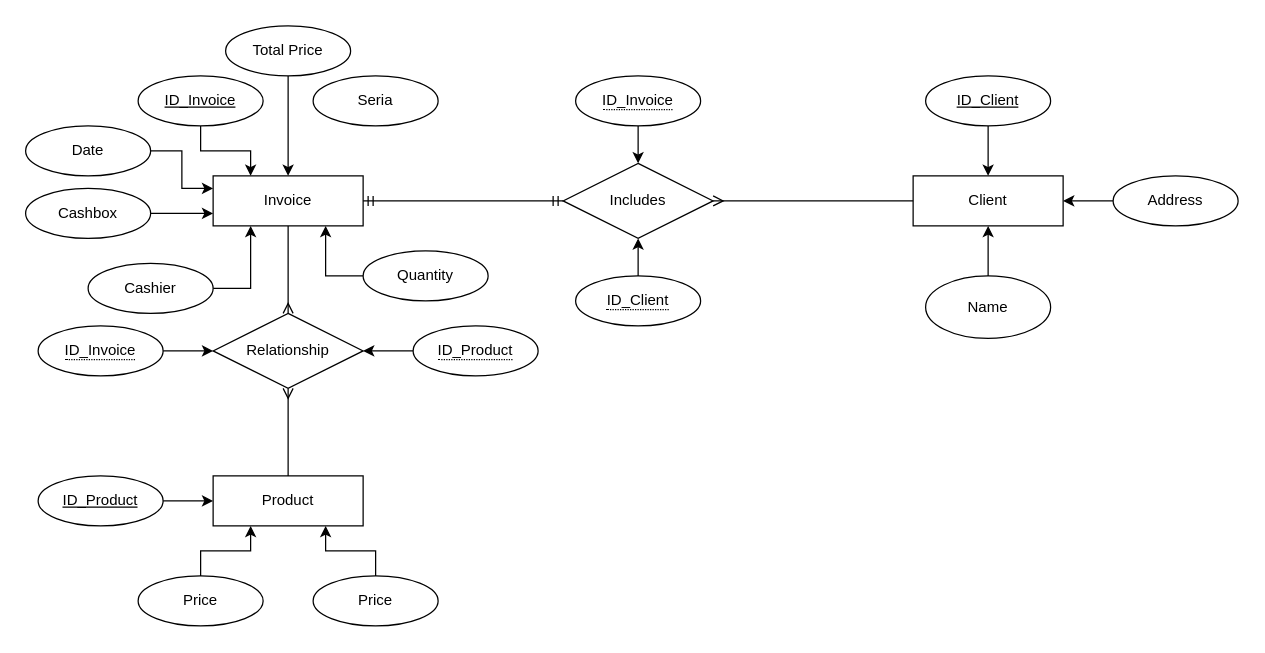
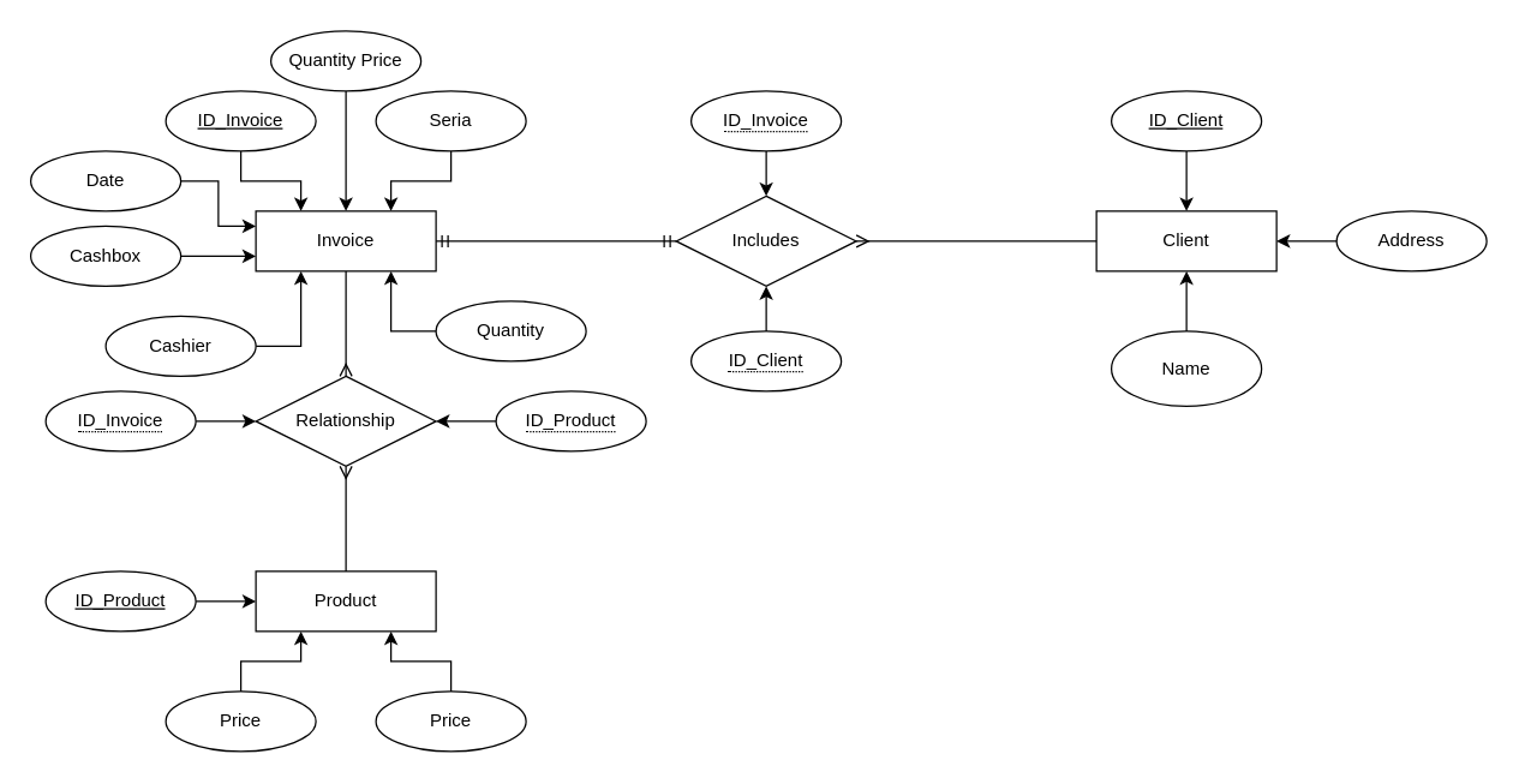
- <mxCell id="28" value="Total Price" style="ellipse;whiteSpace=wrap;html=1;align=center;" vertex="1" parent="1"><mxGeometry x="180" y="20" width="100" height="40" as="geometry" /></mxCell>
+ <mxCell id="28" value="Quantity Price" style="ellipse;whiteSpace=wrap;html=1;align=center;" vertex="1" parent="1"><mxGeometry x="180" y="20" width="100" height="40" as="geometry" /></mxCell>
+ <mxCell id="17" style="edgeStyle=orthogonalEdgeStyle;rounded=0;orthogonalLoop=1;jettySize=auto;html=1;entryX=0.75;entryY=0;entryDx=0;entryDy=0;" edge="1" parent="1" source="18" target="2"><mxGeometry relative="1" as="geometry" /></mxCell>
